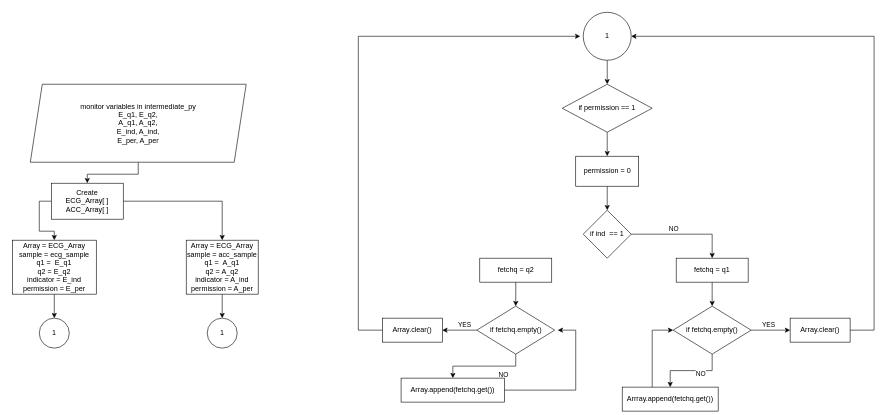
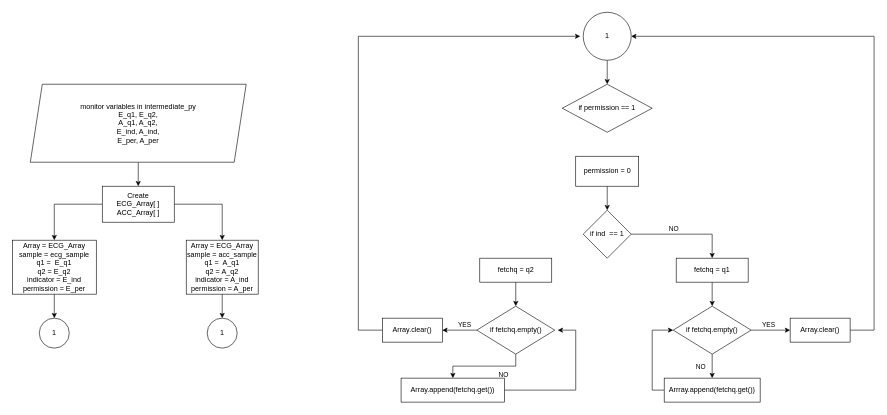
- <mxCell id="2" value="" style="edgeStyle=orthogonalEdgeStyle;rounded=0;orthogonalLoop=1;jettySize=auto;html=1;" edge="1" parent="1" source="3" target="5"><mxGeometry relative="1" as="geometry" /></mxCell>
- <mxCell id="43" value="&lt;div&gt;&lt;br&gt;&lt;/div&gt;Create&lt;br&gt;&lt;span style=&quot;color: rgb(0, 0, 0); font-family: Helvetica; font-size: 12px; font-style: normal; font-variant-ligatures: normal; font-variant-caps: normal; font-weight: 400; letter-spacing: normal; orphans: 2; text-align: center; text-indent: 0px; text-transform: none; widows: 2; word-spacing: 0px; -webkit-text-stroke-width: 0px; white-space: normal; background-color: rgb(251, 251, 251); text-decoration-thickness: initial; text-decoration-style: initial; text-decoration-color: initial; display: inline !important; float: none;&quot;&gt;ECG_Array[ ]&lt;/span&gt;&lt;br style=&quot;forced-color-adjust: none; color: rgb(0, 0, 0); font-family: Helvetica; font-size: 12px; font-style: normal; font-variant-ligatures: normal; font-variant-caps: normal; font-weight: 400; letter-spacing: normal; orphans: 2; text-align: center; text-indent: 0px; text-transform: none; widows: 2; word-spacing: 0px; -webkit-text-stroke-width: 0px; white-space: normal; background-color: rgb(251, 251, 251); text-decoration-thickness: initial; text-decoration-style: initial; text-decoration-color: initial;&quot;&gt;&lt;span style=&quot;color: rgb(0, 0, 0); font-family: Helvetica; font-size: 12px; font-style: normal; font-variant-ligatures: normal; font-variant-caps: normal; font-weight: 400; letter-spacing: normal; orphans: 2; text-align: center; text-indent: 0px; text-transform: none; widows: 2; word-spacing: 0px; -webkit-text-stroke-width: 0px; white-space: normal; background-color: rgb(251, 251, 251); text-decoration-thickness: initial; text-decoration-style: initial; text-decoration-color: initial; display: inline !important; float: none;&quot;&gt;ACC_Array[ ]&lt;/span&gt;&lt;div&gt;&lt;br/&gt;&lt;/div&gt;" style="rounded=0;whiteSpace=wrap;html=1;" vertex="1" parent="1"><mxGeometry x="85" y="305" width="120" height="60" as="geometry" /></mxCell>
+ <mxCell id="43" value="&lt;div&gt;&lt;br&gt;&lt;/div&gt;Create&lt;br&gt;&lt;span style=&quot;color: rgb(0, 0, 0); font-family: Helvetica; font-size: 12px; font-style: normal; font-variant-ligatures: normal; font-variant-caps: normal; font-weight: 400; letter-spacing: normal; orphans: 2; text-align: center; text-indent: 0px; text-transform: none; widows: 2; word-spacing: 0px; -webkit-text-stroke-width: 0px; white-space: normal; background-color: rgb(251, 251, 251); text-decoration-thickness: initial; text-decoration-style: initial; text-decoration-color: initial; display: inline !important; float: none;&quot;&gt;ECG_Array[ ]&lt;/span&gt;&lt;br style=&quot;forced-color-adjust: none; color: rgb(0, 0, 0); font-family: Helvetica; font-size: 12px; font-style: normal; font-variant-ligatures: normal; font-variant-caps: normal; font-weight: 400; letter-spacing: normal; orphans: 2; text-align: center; text-indent: 0px; text-transform: none; widows: 2; word-spacing: 0px; -webkit-text-stroke-width: 0px; white-space: normal; background-color: rgb(251, 251, 251); text-decoration-thickness: initial; text-decoration-style: initial; text-decoration-color: initial;&quot;&gt;&lt;span style=&quot;color: rgb(0, 0, 0); font-family: Helvetica; font-size: 12px; font-style: normal; font-variant-ligatures: normal; font-variant-caps: normal; font-weight: 400; letter-spacing: normal; orphans: 2; text-align: center; text-indent: 0px; text-transform: none; widows: 2; word-spacing: 0px; -webkit-text-stroke-width: 0px; white-space: normal; background-color: rgb(251, 251, 251); text-decoration-thickness: initial; text-decoration-style: initial; text-decoration-color: initial; display: inline !important; float: none;&quot;&gt;ACC_Array[ ]&lt;/span&gt;&lt;div&gt;&lt;br/&gt;&lt;/div&gt;" style="rounded=0;whiteSpace=wrap;html=1;" vertex="1" parent="1"><mxGeometry x="170" y="310" width="120" height="60" as="geometry" /></mxCell>
- <mxCell id="28" value="Arrray.append(fetchq.get())" style="rounded=0;whiteSpace=wrap;html=1;" vertex="1" parent="1"><mxGeometry x="1037" y="645" width="160" height="40" as="geometry" /></mxCell>
+ <mxCell id="28" value="Arrray.append(fetchq.get())" style="rounded=0;whiteSpace=wrap;html=1;" vertex="1" parent="1"><mxGeometry x="1107" y="630" width="160" height="40" as="geometry" /></mxCell>
